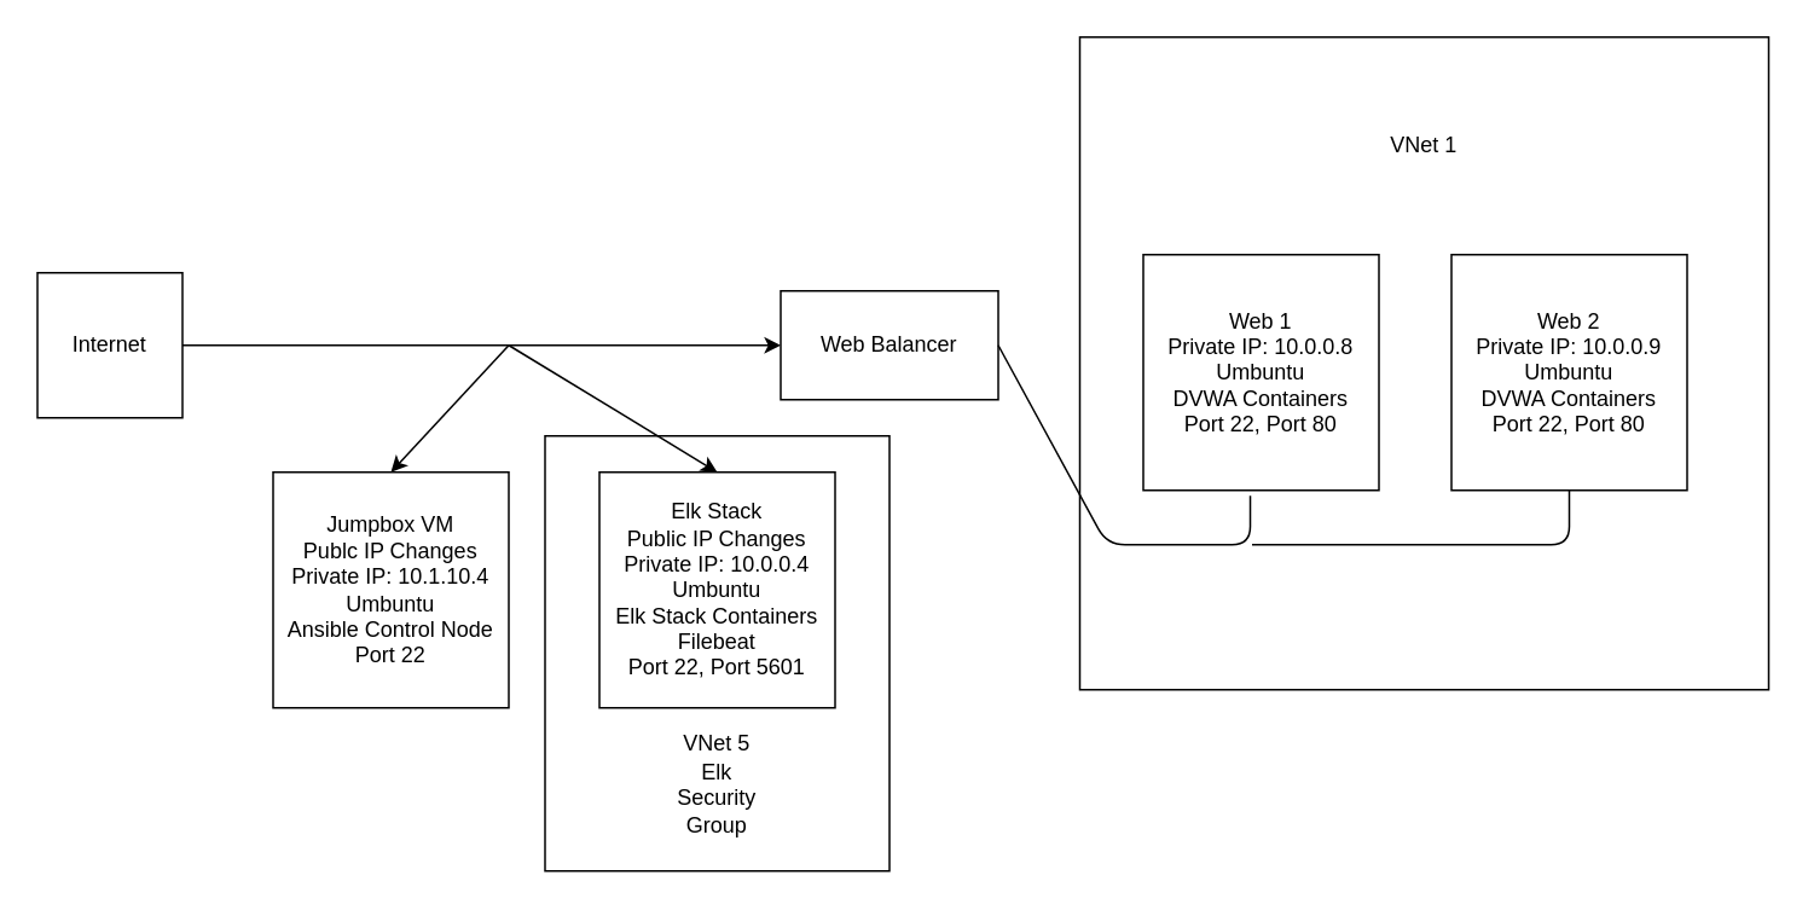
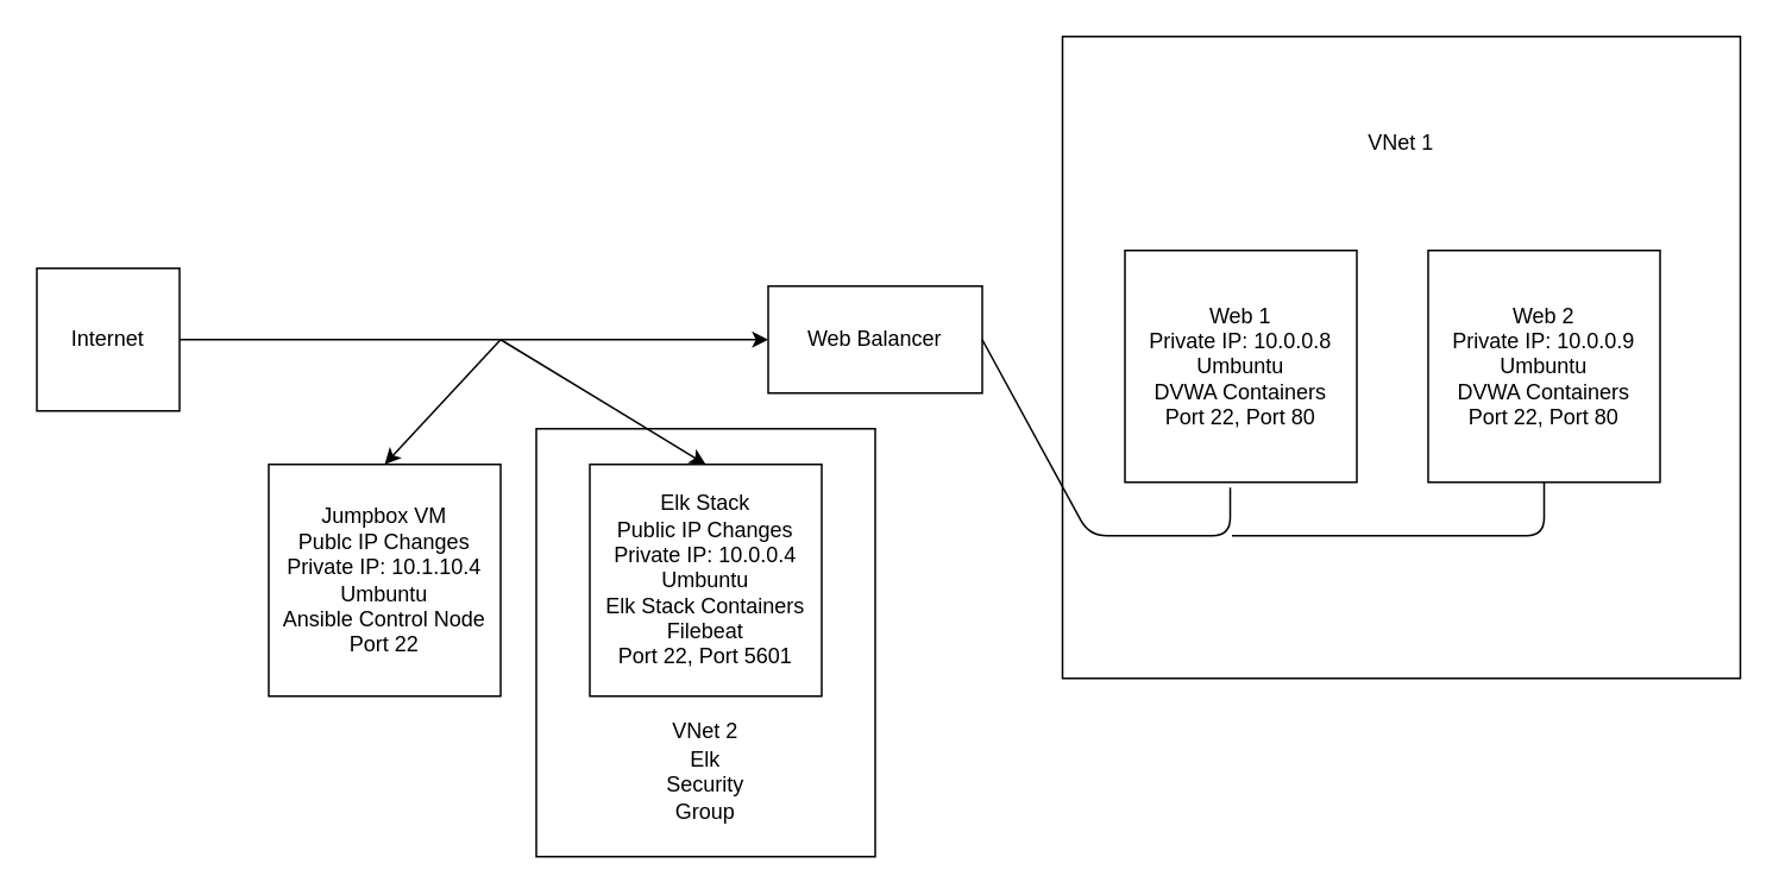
- <mxCell id="14" value="VNet 5" style="text;html=1;strokeColor=none;fillColor=none;align=center;verticalAlign=middle;whiteSpace=wrap;rounded=0;" vertex="1" parent="1"><mxGeometry x="375" y="400" width="40" height="20" as="geometry" /></mxCell>
+ <mxCell id="14" value="VNet 2" style="text;html=1;strokeColor=none;fillColor=none;align=center;verticalAlign=middle;whiteSpace=wrap;rounded=0;" vertex="1" parent="1"><mxGeometry x="375" y="400" width="40" height="20" as="geometry" /></mxCell>
